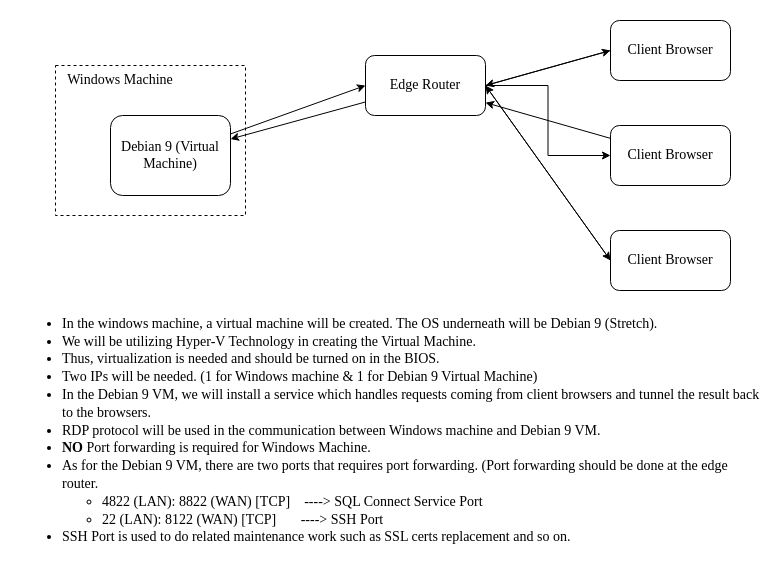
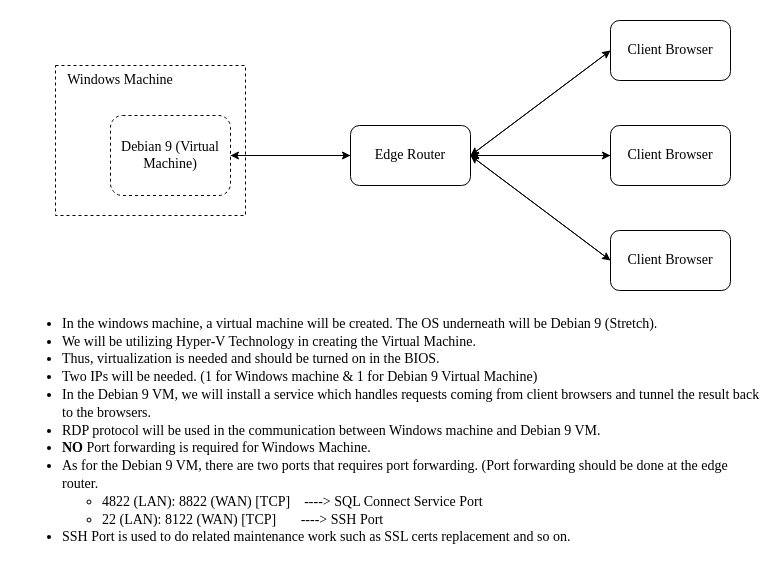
- <mxCell id="10" value="&lt;font face=&quot;Tahoma&quot; style=&quot;font-size: 14px&quot;&gt;Edge Router&lt;/font&gt;" style="rounded=1;whiteSpace=wrap;html=1;" vertex="1" parent="1"><mxGeometry x="365" y="55" width="120" height="60" as="geometry" /></mxCell>
+ <mxCell id="10" value="&lt;font face=&quot;Tahoma&quot; style=&quot;font-size: 14px&quot;&gt;Edge Router&lt;/font&gt;" style="rounded=1;whiteSpace=wrap;html=1;" vertex="1" parent="1"><mxGeometry x="350" y="125" width="120" height="60" as="geometry" /></mxCell>
- <mxCell id="4" value="&lt;font face=&quot;Tahoma&quot; style=&quot;font-size: 14px&quot;&gt;Debian 9 (Virtual Machine)&lt;/font&gt;" style="rounded=1;whiteSpace=wrap;html=1;" vertex="1" parent="1"><mxGeometry x="110" y="115" width="120" height="80" as="geometry" /></mxCell>
+ <mxCell id="4" value="&lt;font face=&quot;Tahoma&quot; style=&quot;font-size: 14px&quot;&gt;Debian 9 (Virtual Machine)&lt;/font&gt;" style="rounded=1;whiteSpace=wrap;html=1;dashed=1;" vertex="1" parent="1"><mxGeometry x="110" y="115" width="120" height="80" as="geometry" /></mxCell>
